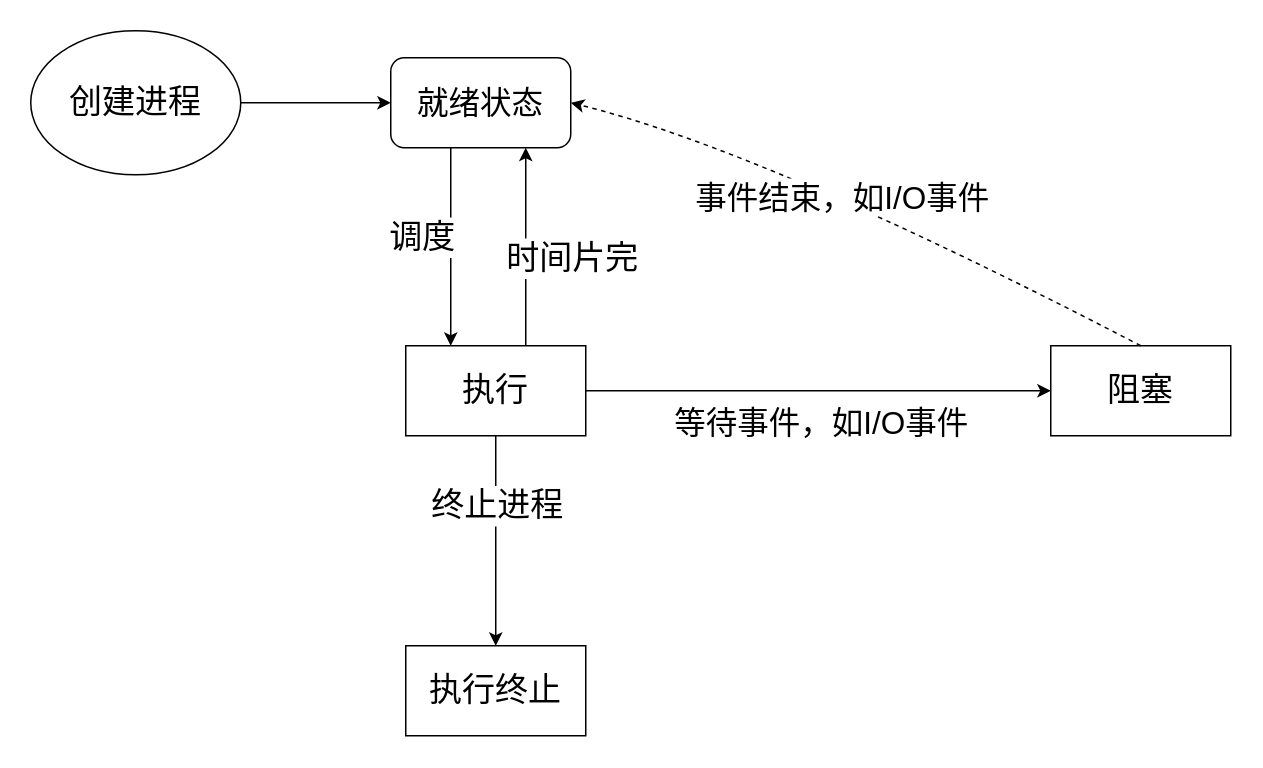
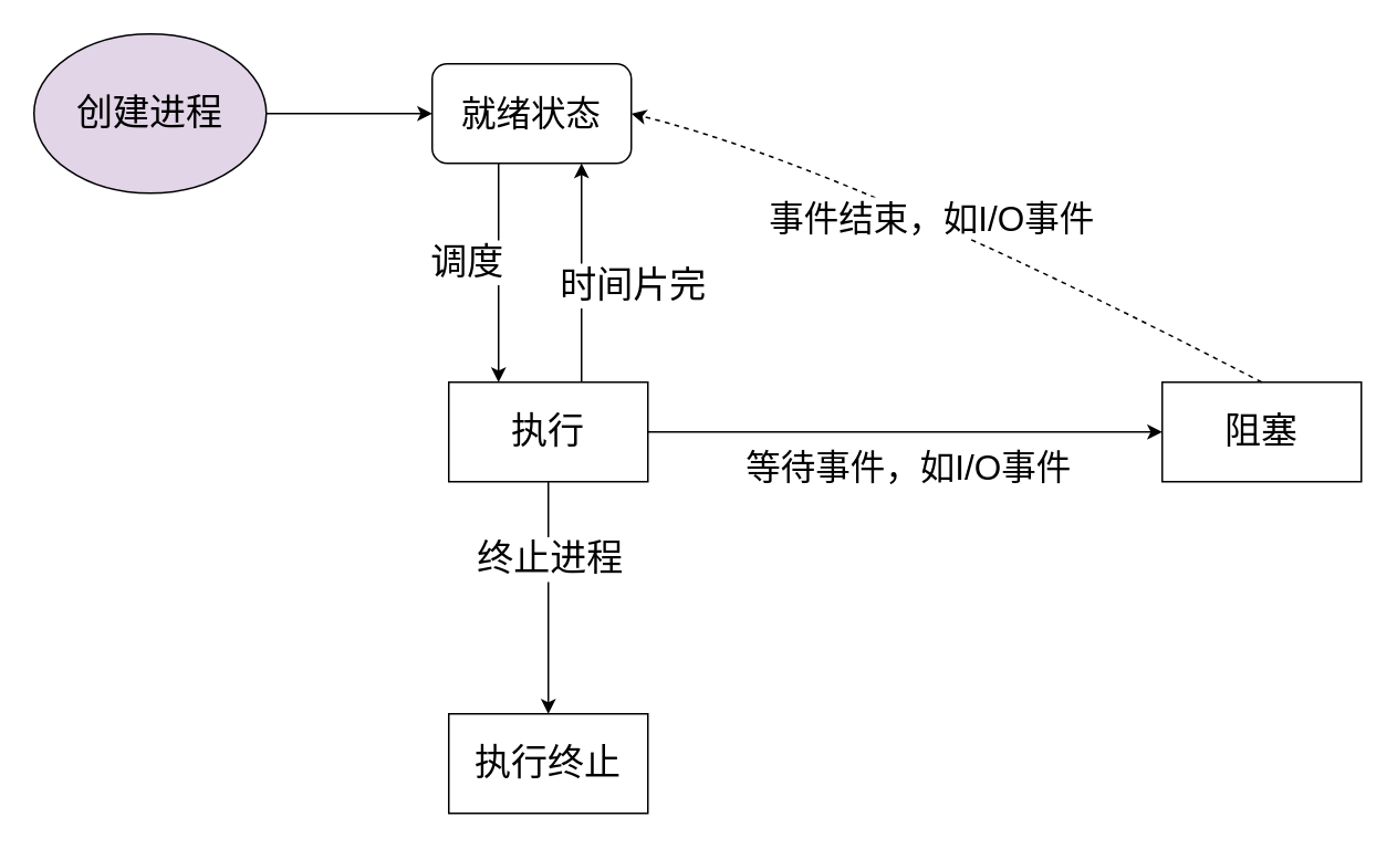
- <mxCell id="3" value="&lt;font style=&quot;font-size: 22px;&quot;&gt;创建进程&lt;/font&gt;" style="ellipse;whiteSpace=wrap;html=1;" vertex="1" parent="1"><mxGeometry x="20" y="20" width="140" height="96" as="geometry" /></mxCell>
+ <mxCell id="3" value="&lt;font style=&quot;font-size: 22px;&quot;&gt;创建进程&lt;/font&gt;" style="ellipse;whiteSpace=wrap;html=1;fillColor=#e1d5e7;" vertex="1" parent="1"><mxGeometry x="20" y="20" width="140" height="96" as="geometry" /></mxCell>
